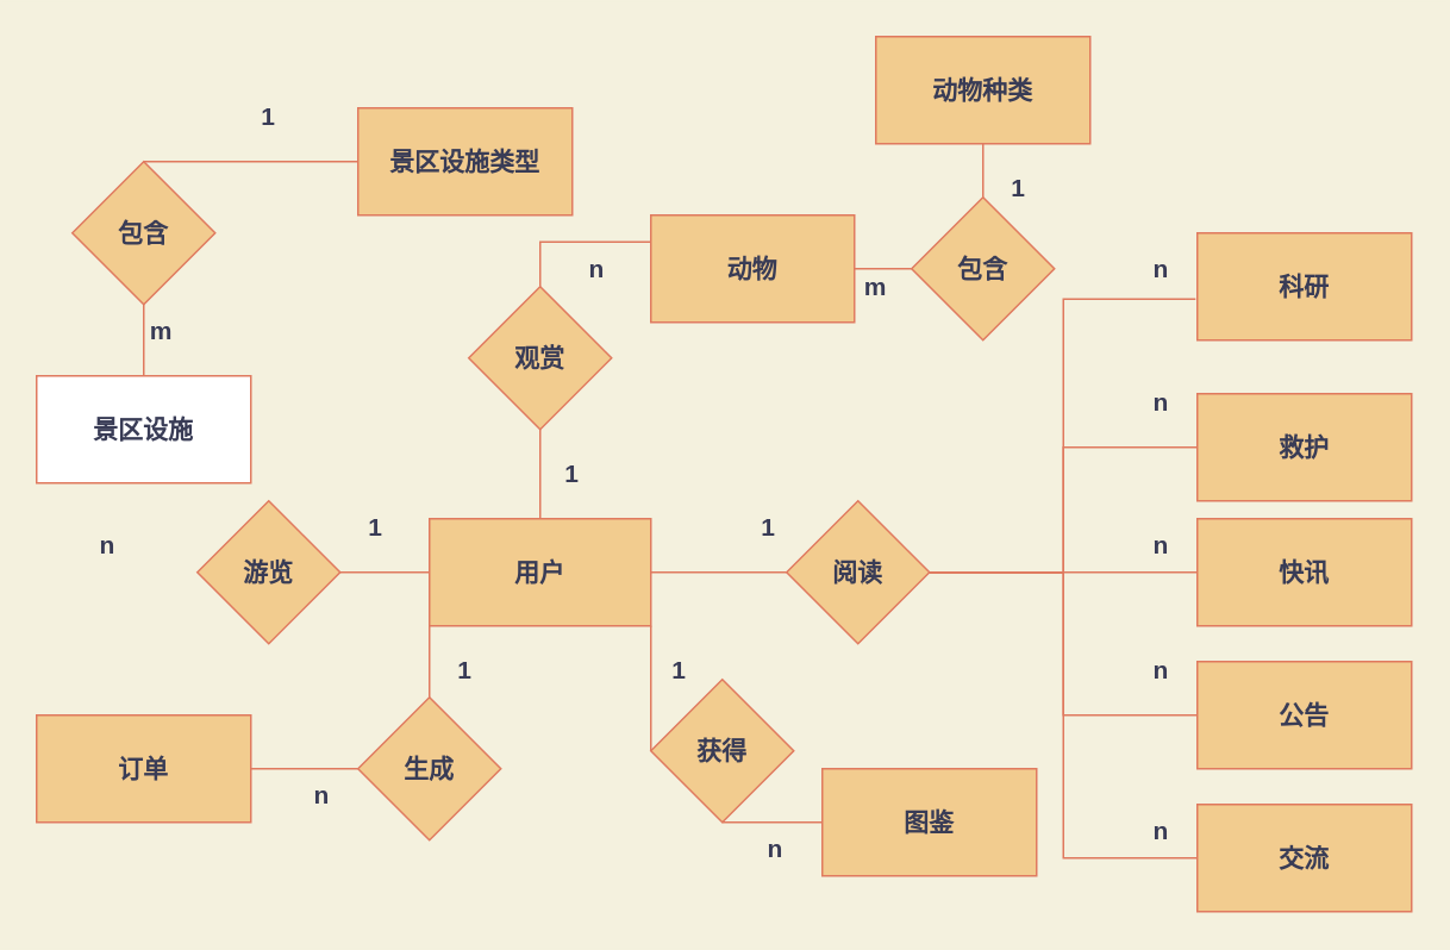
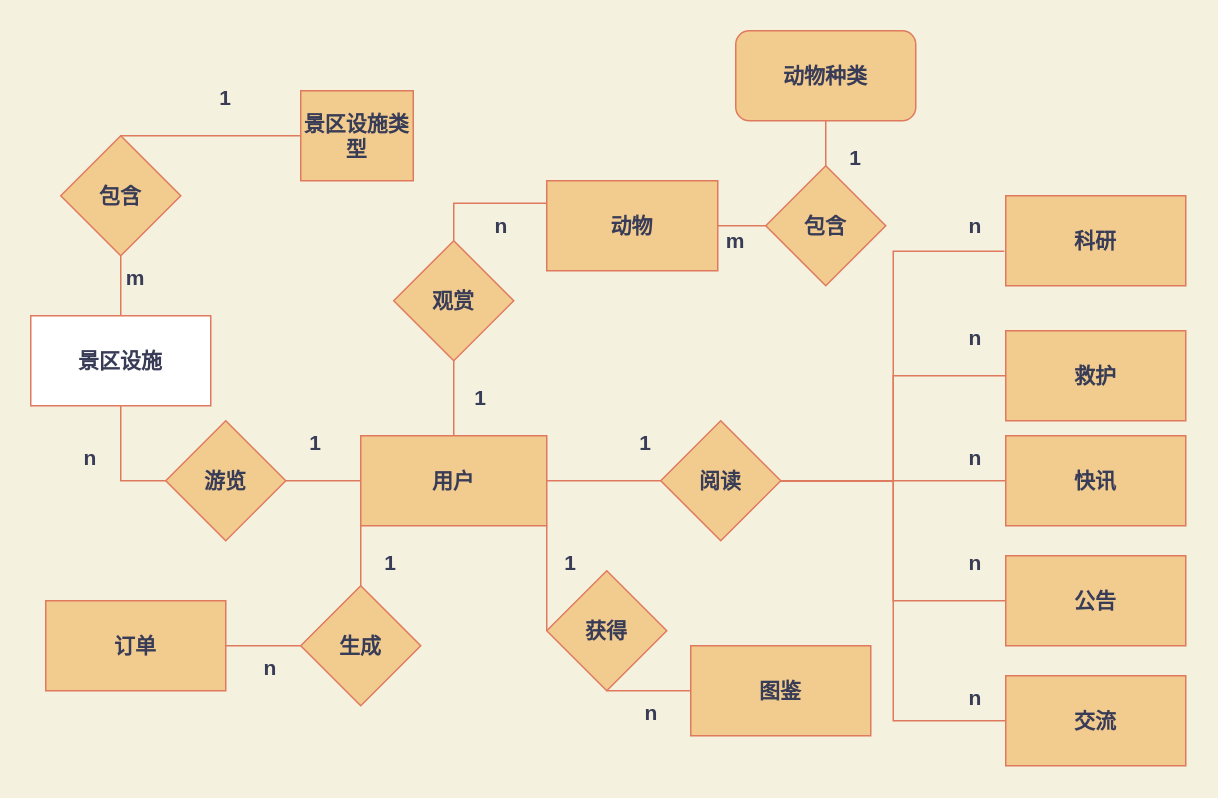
- <mxCell id="4" value="动物种类" style="rounded=0;whiteSpace=wrap;html=1;fontSize=14;fontStyle=1;fillColor=#F2CC8F;strokeColor=#E07A5F;fontColor=#393C56;" vertex="1" parent="1"><mxGeometry x="490" y="20" width="120" height="60" as="geometry" /></mxCell>
+ <mxCell id="4" value="动物种类" style="whiteSpace=wrap;html=1;fontSize=14;fontStyle=1;fillColor=#F2CC8F;strokeColor=#E07A5F;fontColor=#393C56;rounded=1;" vertex="1" parent="1"><mxGeometry x="490" y="20" width="120" height="60" as="geometry" /></mxCell>
- <mxCell id="14" value="景区设施类型" style="rounded=0;whiteSpace=wrap;html=1;fontSize=14;fontStyle=1;fillColor=#F2CC8F;strokeColor=#E07A5F;fontColor=#393C56;" vertex="1" parent="1"><mxGeometry x="200" y="60" width="120" height="60" as="geometry" /></mxCell>
+ <mxCell id="14" value="景区设施类型" style="rounded=0;whiteSpace=wrap;html=1;fontSize=14;fontStyle=1;fillColor=#F2CC8F;strokeColor=#E07A5F;fontColor=#393C56;" vertex="1" parent="1"><mxGeometry x="200" y="60" width="75" height="60" as="geometry" /></mxCell>
+ <mxCell id="37" value="" style="endArrow=none;html=1;rounded=0;exitX=0;exitY=0.5;exitDx=0;exitDy=0;entryX=0.5;entryY=1;entryDx=0;entryDy=0;edgeStyle=orthogonalEdgeStyle;fontSize=14;fontStyle=1;strokeColor=#E07A5F;fontColor=#393C56;labelBackgroundColor=#F4F1DE;" edge="1" parent="1" source="34" target="13"><mxGeometry width="50" height="50" relative="1" as="geometry"><mxPoint x="380" y="350" as="sourcePoint" /><mxPoint x="80" y="280" as="targetPoint" /></mxGeometry></mxCell>
- <mxCell id="12" value="订单" style="rounded=0;whiteSpace=wrap;html=1;fontSize=14;fontStyle=1;fillColor=#F2CC8F;strokeColor=#E07A5F;fontColor=#393C56;" vertex="1" parent="1"><mxGeometry x="20" y="400" width="120" height="60" as="geometry" /></mxCell>
+ <mxCell id="12" value="订单" style="rounded=0;whiteSpace=wrap;html=1;fontSize=14;fontStyle=1;fillColor=#F2CC8F;strokeColor=#E07A5F;fontColor=#393C56;" vertex="1" parent="1"><mxGeometry x="30" y="400" width="120" height="60" as="geometry" /></mxCell>
